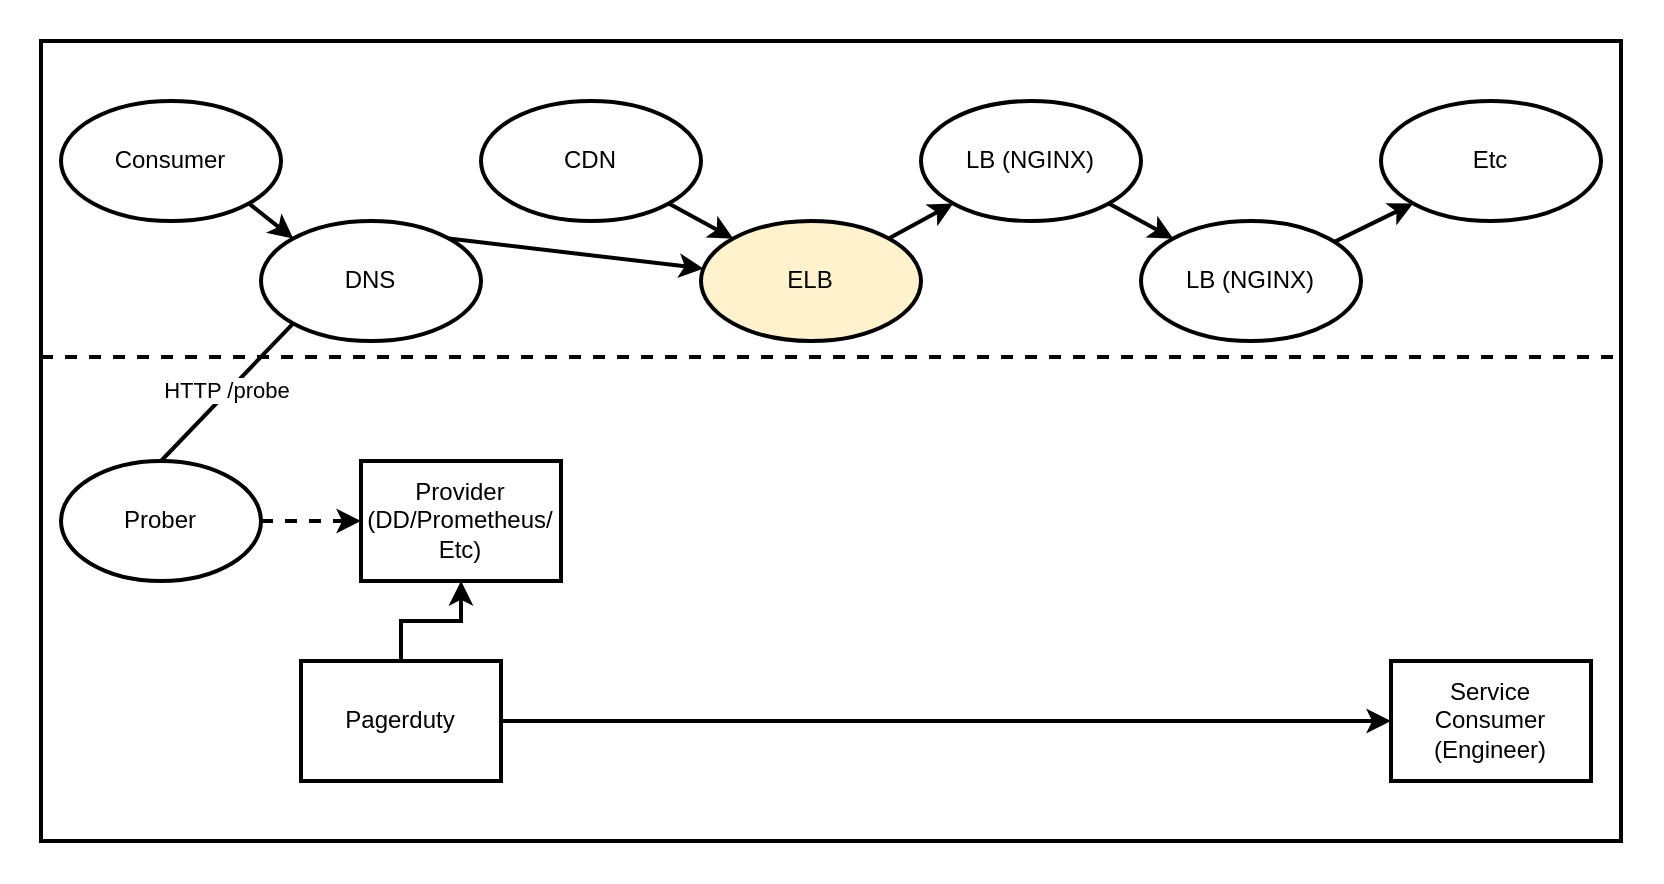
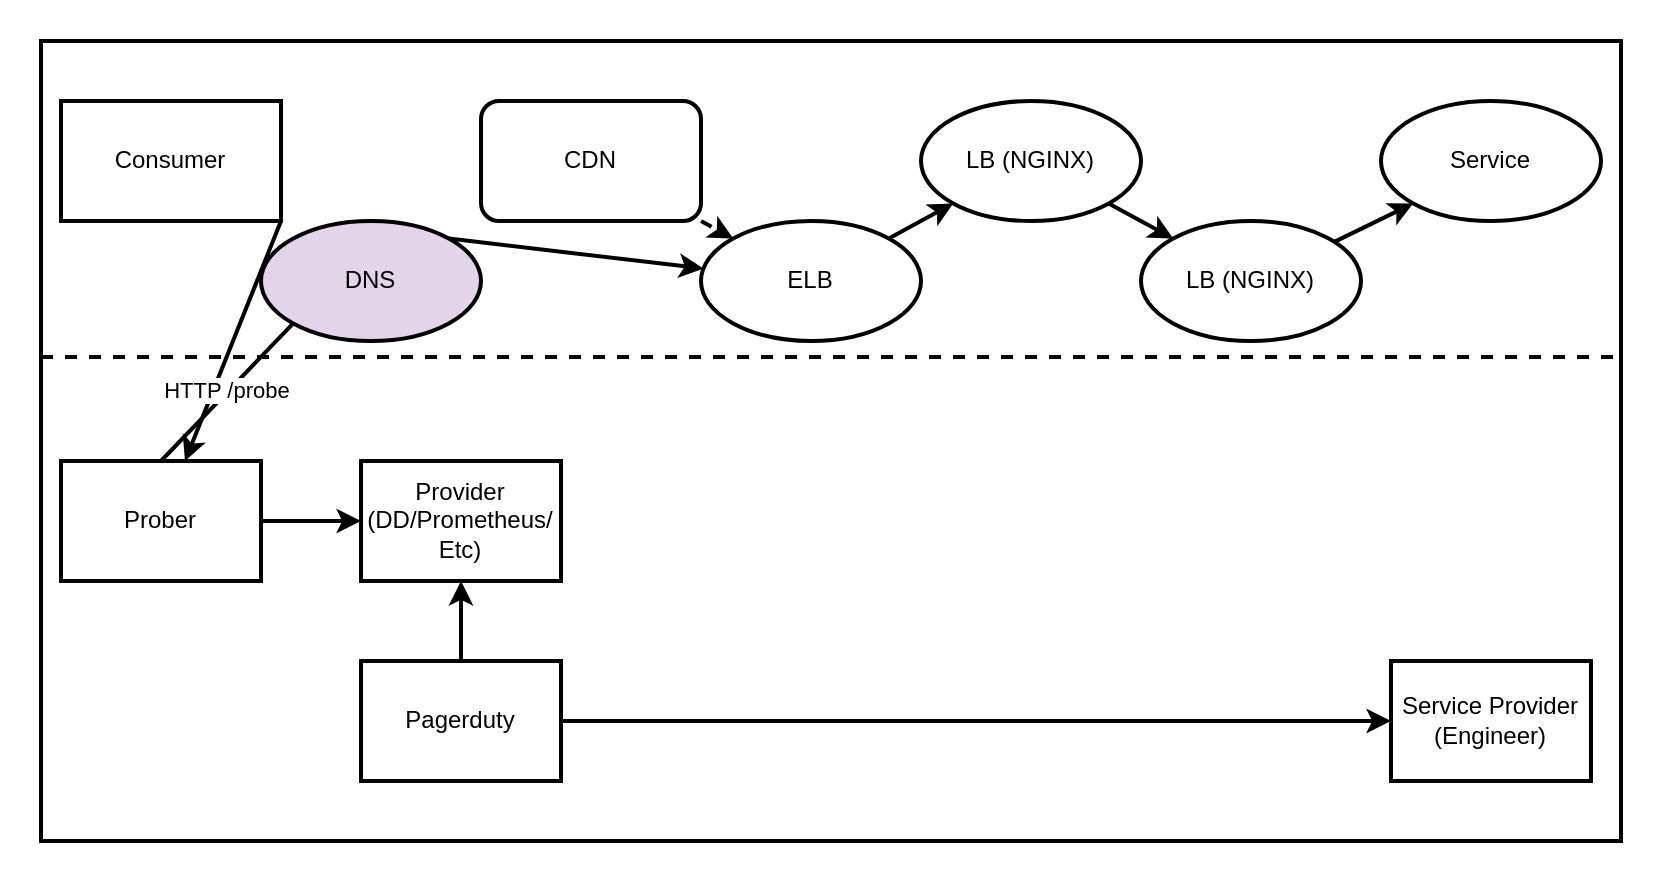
- <mxCell id="3" value="Consumer" style="ellipse;whiteSpace=wrap;html=1;strokeWidth=2;" parent="1" vertex="1"><mxGeometry x="30" y="50" width="110" height="60" as="geometry" /></mxCell>
+ <mxCell id="3" value="Consumer" style="whiteSpace=wrap;html=1;strokeWidth=2;rounded=0;" parent="1" vertex="1"><mxGeometry x="30" y="50" width="110" height="60" as="geometry" /></mxCell>
- <mxCell id="5" value="CDN" style="ellipse;whiteSpace=wrap;html=1;strokeWidth=2;" parent="1" vertex="1"><mxGeometry x="240" y="50" width="110" height="60" as="geometry" /></mxCell>
+ <mxCell id="5" value="CDN" style="whiteSpace=wrap;html=1;strokeWidth=2;rounded=1;" parent="1" vertex="1"><mxGeometry x="240" y="50" width="110" height="60" as="geometry" /></mxCell>
- <mxCell id="14" value="Etc" style="ellipse;whiteSpace=wrap;html=1;strokeWidth=2;" parent="1" vertex="1"><mxGeometry x="690" y="50" width="110" height="60" as="geometry" /></mxCell>
+ <mxCell id="14" value="Service" style="ellipse;whiteSpace=wrap;html=1;strokeWidth=2;" parent="1" vertex="1"><mxGeometry x="690" y="50" width="110" height="60" as="geometry" /></mxCell>
- <mxCell id="11" value="" style="endArrow=classic;html=1;exitX=1;exitY=1;exitDx=0;exitDy=0;entryX=0;entryY=0;entryDx=0;entryDy=0;strokeWidth=2;" parent="1" source="5" target="6" edge="1"><mxGeometry width="50" height="50" relative="1" as="geometry"><mxPoint x="234" y="129" as="sourcePoint" /><mxPoint x="257" y="103" as="targetPoint" /></mxGeometry></mxCell>
+ <mxCell id="11" value="" style="endArrow=classic;html=1;exitX=1;exitY=1;exitDx=0;exitDy=0;entryX=0;entryY=0;entryDx=0;entryDy=0;strokeWidth=2;dashed=1;" parent="1" source="5" target="6" edge="1"><mxGeometry width="50" height="50" relative="1" as="geometry"><mxPoint x="234" y="129" as="sourcePoint" /><mxPoint x="257" y="103" as="targetPoint" /></mxGeometry></mxCell>
- <mxCell id="9" value="" style="endArrow=classic;html=1;exitX=1;exitY=1;exitDx=0;exitDy=0;entryX=0;entryY=0;entryDx=0;entryDy=0;strokeWidth=2;" parent="1" source="3" target="4" edge="1"><mxGeometry width="50" height="50" relative="1" as="geometry"><mxPoint x="30" y="240" as="sourcePoint" /><mxPoint x="80" y="190" as="targetPoint" /></mxGeometry></mxCell>
+ <mxCell id="9" value="" style="endArrow=classic;html=1;exitX=1;exitY=1;exitDx=0;exitDy=0;strokeWidth=2;" parent="1" source="3" target="17" edge="1"><mxGeometry width="50" height="50" relative="1" as="geometry"><mxPoint x="30" y="240" as="sourcePoint" /><mxPoint x="80" y="190" as="targetPoint" /></mxGeometry></mxCell>
- <mxCell id="4" value="DNS" style="ellipse;whiteSpace=wrap;html=1;strokeWidth=2;" parent="1" vertex="1"><mxGeometry x="130" y="110" width="110" height="60" as="geometry" /></mxCell>
+ <mxCell id="4" value="DNS" style="ellipse;whiteSpace=wrap;html=1;strokeWidth=2;fillColor=#e1d5e7;" parent="1" vertex="1"><mxGeometry x="130" y="110" width="110" height="60" as="geometry" /></mxCell>
- <mxCell id="6" value="ELB" style="ellipse;whiteSpace=wrap;html=1;strokeWidth=2;fillColor=#fff2cc;" parent="1" vertex="1"><mxGeometry x="350" y="110" width="110" height="60" as="geometry" /></mxCell>
+ <mxCell id="6" value="ELB" style="ellipse;whiteSpace=wrap;html=1;strokeWidth=2;" parent="1" vertex="1"><mxGeometry x="350" y="110" width="110" height="60" as="geometry" /></mxCell>
- <mxCell id="17" value="Prober" style="ellipse;whiteSpace=wrap;html=1;strokeWidth=2;" vertex="1" parent="1"><mxGeometry x="30" y="230" width="100" height="60" as="geometry" /></mxCell>
+ <mxCell id="17" value="Prober" style="rounded=0;whiteSpace=wrap;html=1;strokeWidth=2;" vertex="1" parent="1"><mxGeometry x="30" y="230" width="100" height="60" as="geometry" /></mxCell>
- <mxCell id="16" value="" style="edgeStyle=orthogonalEdgeStyle;rounded=0;orthogonalLoop=1;jettySize=auto;html=1;strokeWidth=2;dashed=1;" edge="1" parent="1" source="17" target="19"><mxGeometry relative="1" as="geometry" /></mxCell>
+ <mxCell id="16" value="" style="edgeStyle=orthogonalEdgeStyle;rounded=0;orthogonalLoop=1;jettySize=auto;html=1;strokeWidth=2;" edge="1" parent="1" source="17" target="19"><mxGeometry relative="1" as="geometry" /></mxCell>
- <mxCell id="22" value="Pagerduty" style="rounded=0;whiteSpace=wrap;html=1;strokeWidth=2;" vertex="1" parent="1"><mxGeometry x="150" y="330" width="100" height="60" as="geometry" /></mxCell>
+ <mxCell id="22" value="Pagerduty" style="rounded=0;whiteSpace=wrap;html=1;strokeWidth=2;" vertex="1" parent="1"><mxGeometry x="180" y="330" width="100" height="60" as="geometry" /></mxCell>
- <mxCell id="23" value="Service Consumer&lt;br&gt;(Engineer)&lt;br&gt;" style="rounded=0;whiteSpace=wrap;html=1;strokeWidth=2;" vertex="1" parent="1"><mxGeometry x="695" y="330" width="100" height="60" as="geometry" /></mxCell>
+ <mxCell id="23" value="Service Provider&lt;br&gt;(Engineer)&lt;br&gt;" style="rounded=0;whiteSpace=wrap;html=1;strokeWidth=2;" vertex="1" parent="1"><mxGeometry x="695" y="330" width="100" height="60" as="geometry" /></mxCell>
